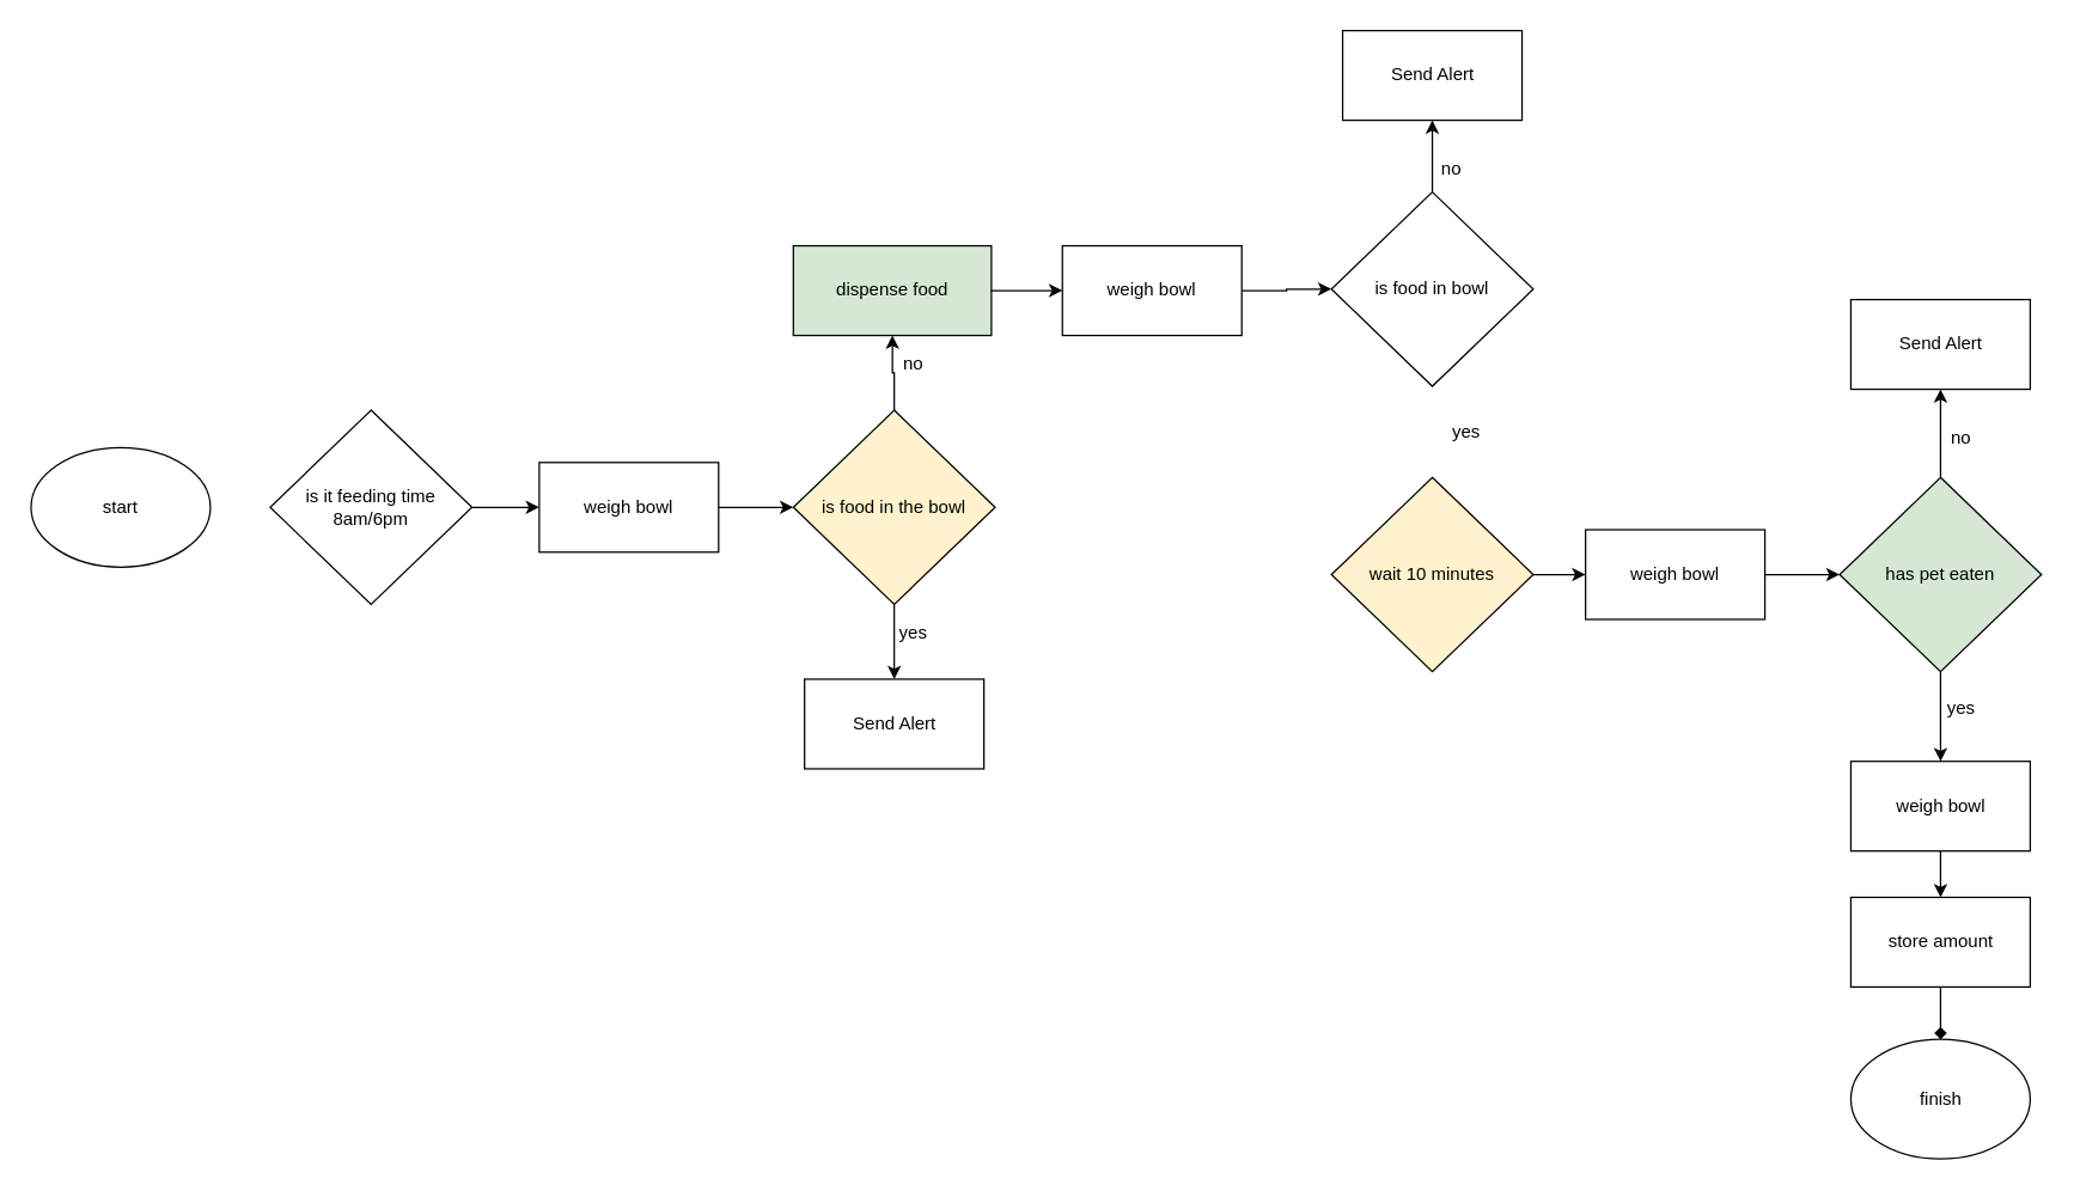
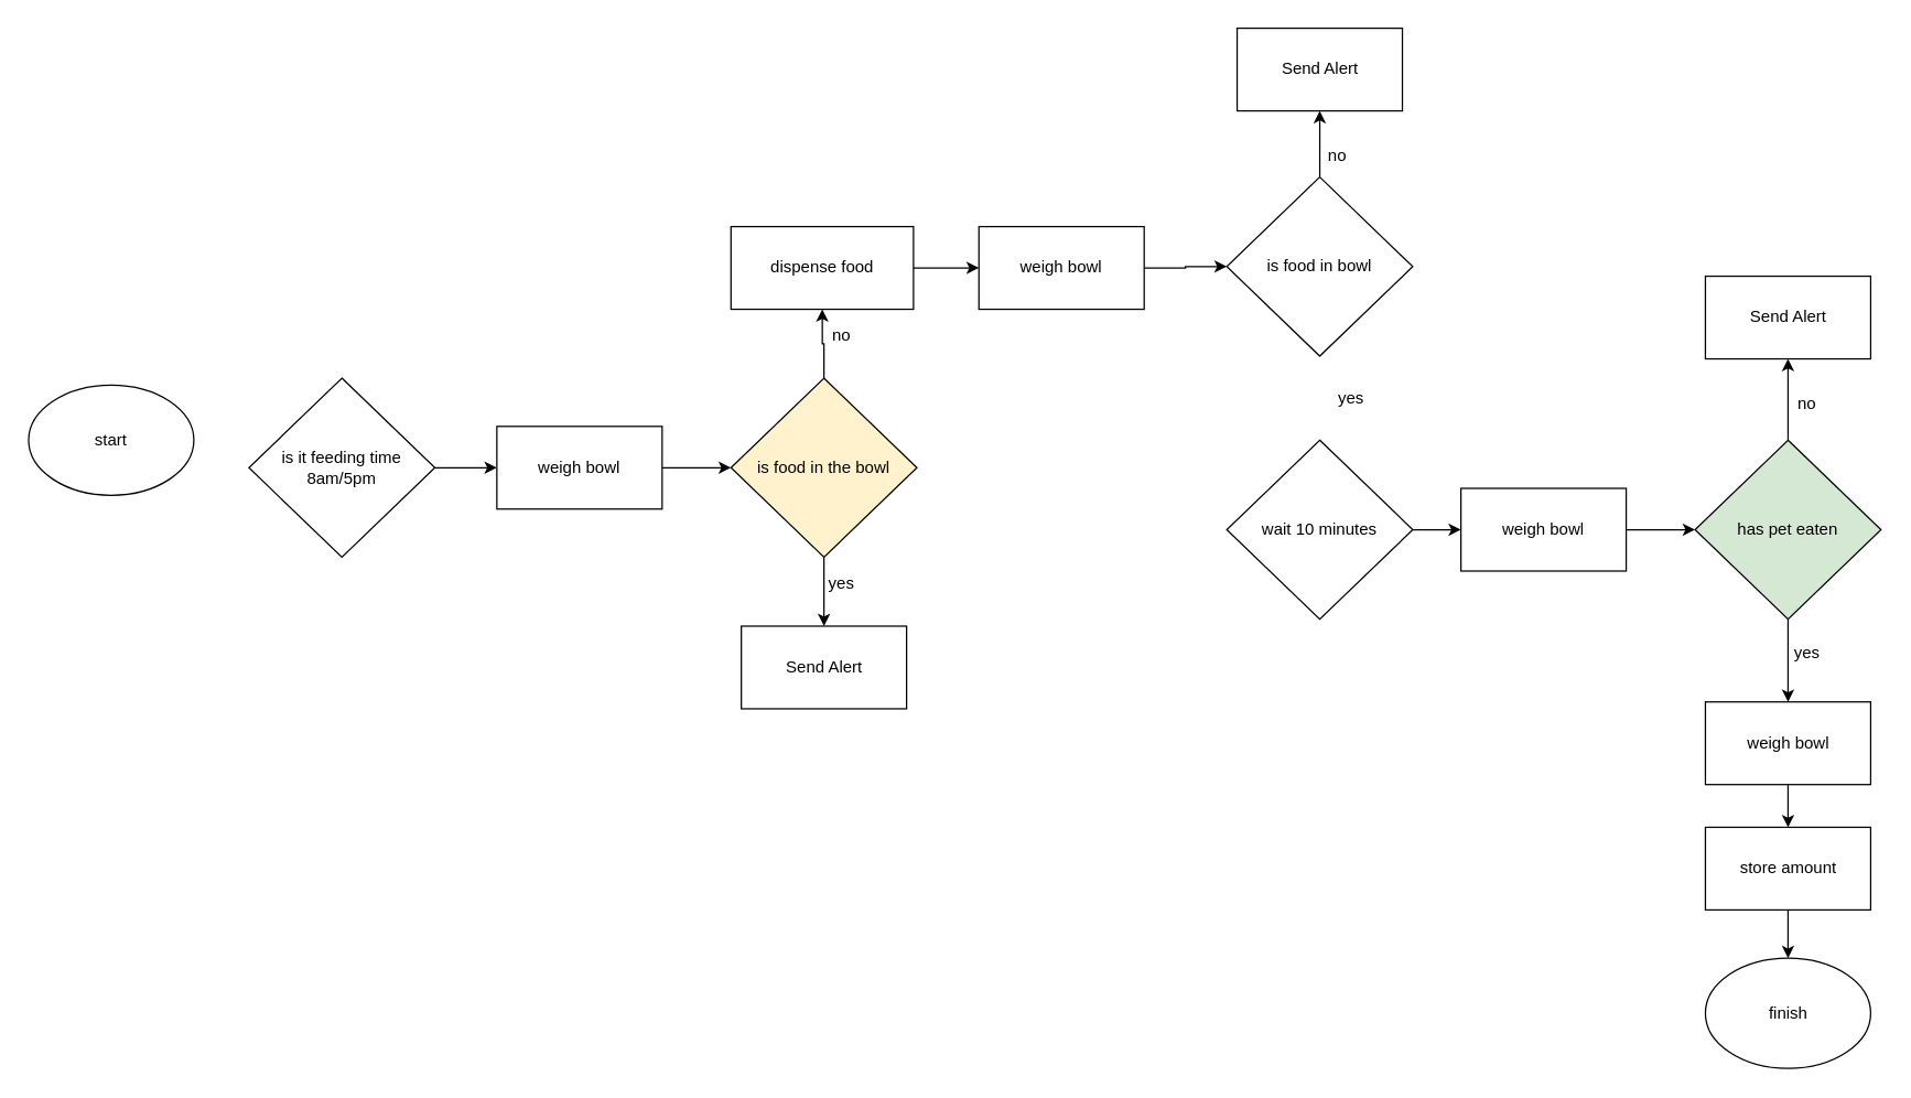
- <mxCell id="11" value="dispense food" style="rounded=0;whiteSpace=wrap;html=1;fillColor=#d5e8d4;" parent="1" vertex="1"><mxGeometry x="530" y="164" width="132.5" height="60" as="geometry" /></mxCell>
+ <mxCell id="11" value="dispense food" style="rounded=0;whiteSpace=wrap;html=1;" parent="1" vertex="1"><mxGeometry x="530" y="164" width="132.5" height="60" as="geometry" /></mxCell>
- <mxCell id="2" value="start" style="ellipse;whiteSpace=wrap;html=1;" parent="1" vertex="1"><mxGeometry x="20" y="299" width="120" height="80" as="geometry" /></mxCell>
+ <mxCell id="2" value="start" style="ellipse;whiteSpace=wrap;html=1;" parent="1" vertex="1"><mxGeometry x="20" y="279" width="120" height="80" as="geometry" /></mxCell>
- <mxCell id="4" value="is it feeding time 8am/6pm" style="rhombus;whiteSpace=wrap;html=1;" parent="1" vertex="1"><mxGeometry x="180" y="274" width="135" height="130" as="geometry" /></mxCell>
+ <mxCell id="4" value="is it feeding time 8am/5pm" style="rhombus;whiteSpace=wrap;html=1;" parent="1" vertex="1"><mxGeometry x="180" y="274" width="135" height="130" as="geometry" /></mxCell>
- <mxCell id="13" value="wait 10 minutes" style="rhombus;whiteSpace=wrap;html=1;fillColor=#fff2cc;" parent="1" vertex="1"><mxGeometry x="890" y="319" width="135" height="130" as="geometry" /></mxCell>
+ <mxCell id="13" value="wait 10 minutes" style="rhombus;whiteSpace=wrap;html=1;" parent="1" vertex="1"><mxGeometry x="890" y="319" width="135" height="130" as="geometry" /></mxCell>
- <mxCell id="29" value="" style="edgeStyle=orthogonalEdgeStyle;rounded=0;orthogonalLoop=1;jettySize=auto;html=1;endArrow=diamond;" edge="1" parent="1" source="30" target="31"><mxGeometry relative="1" as="geometry" /></mxCell>
+ <mxCell id="29" value="" style="edgeStyle=orthogonalEdgeStyle;rounded=0;orthogonalLoop=1;jettySize=auto;html=1;" edge="1" parent="1" source="30" target="31"><mxGeometry relative="1" as="geometry" /></mxCell>
